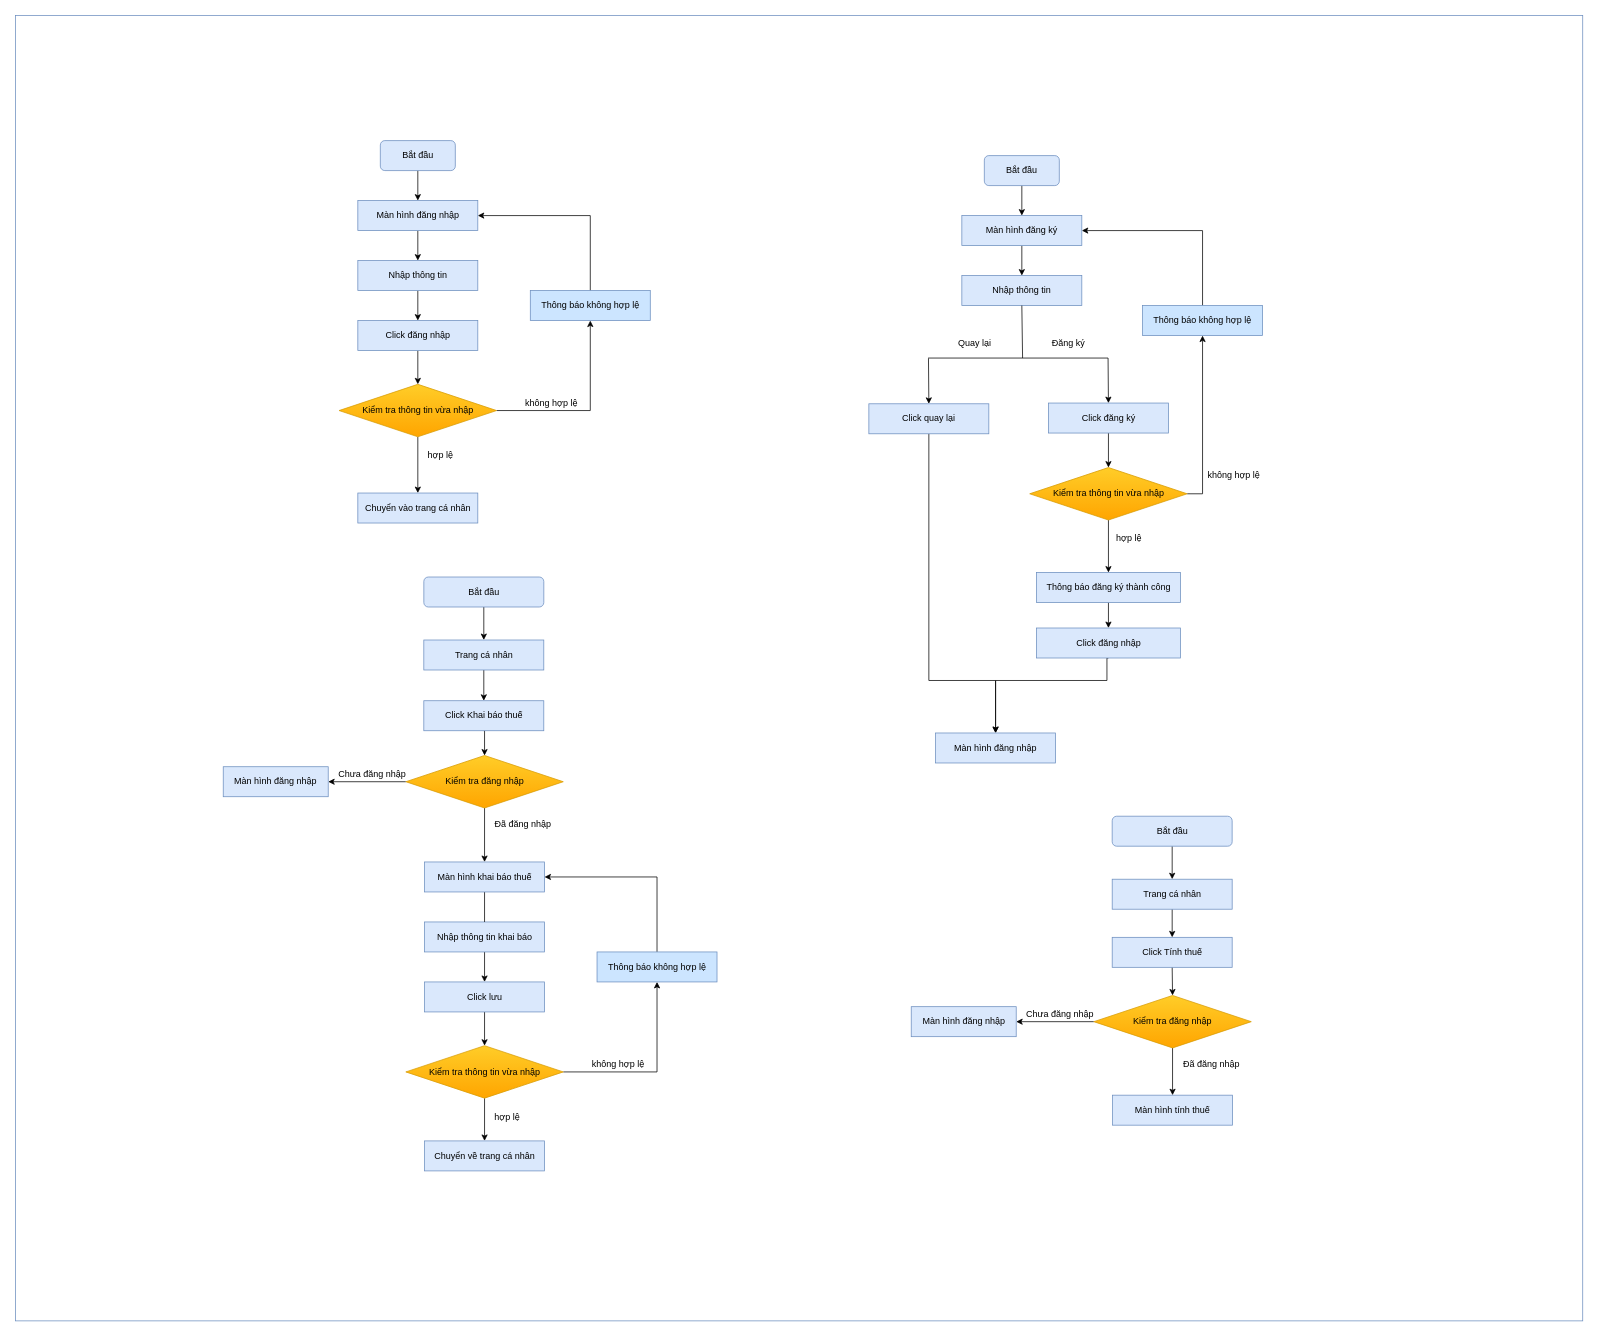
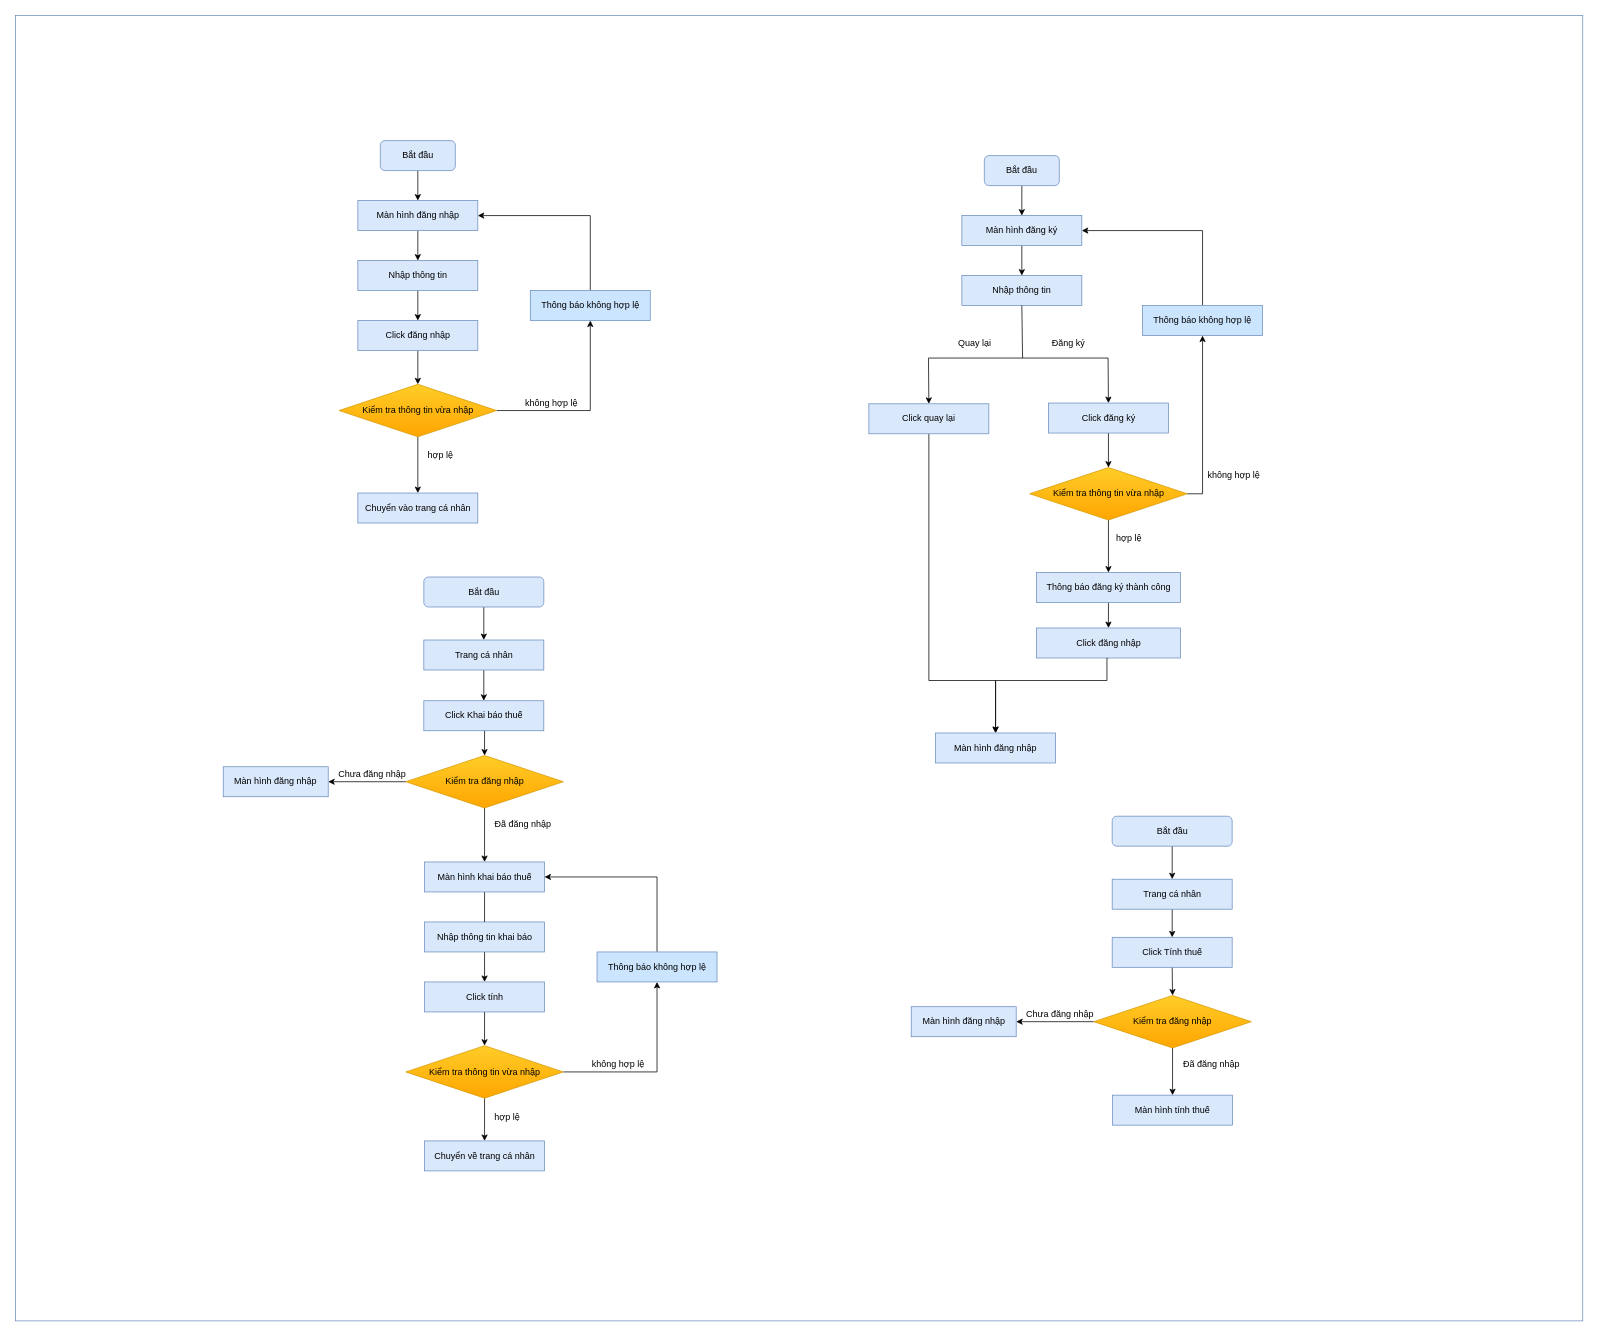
- <mxCell id="51" value="Click lưu" style="rounded=0;whiteSpace=wrap;html=1;strokeWidth=1;fillColor=#dae8fc;strokeColor=#6c8ebf;" vertex="1" parent="1"><mxGeometry x="565.5" y="1309" width="160" height="40" as="geometry" /></mxCell>
+ <mxCell id="51" value="Click tính" style="rounded=0;whiteSpace=wrap;html=1;strokeWidth=1;fillColor=#dae8fc;strokeColor=#6c8ebf;" vertex="1" parent="1"><mxGeometry x="565.5" y="1309" width="160" height="40" as="geometry" /></mxCell>
